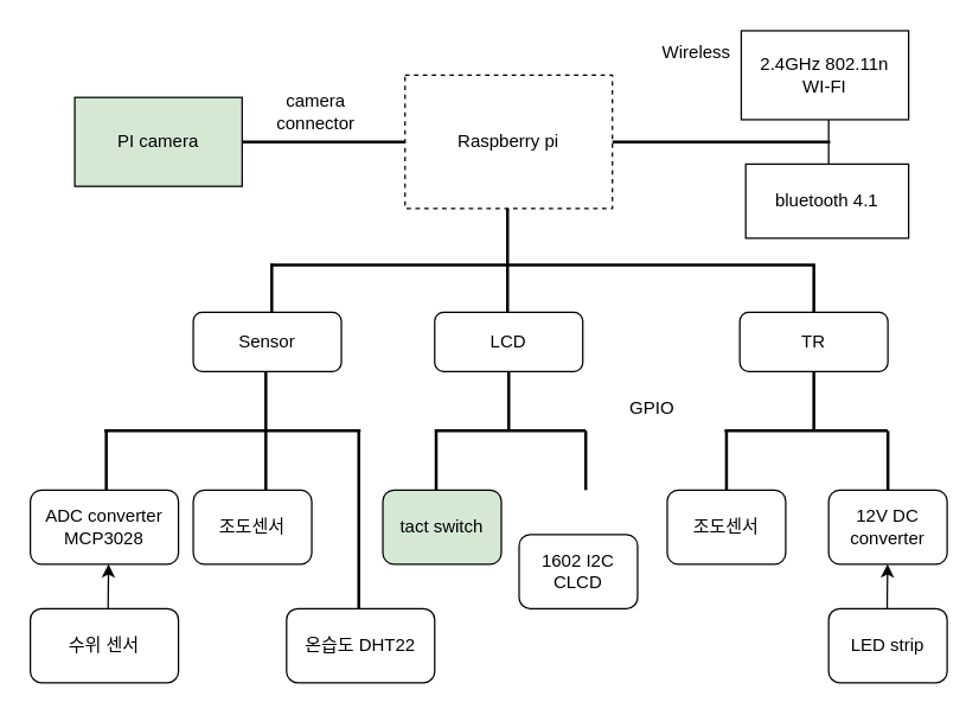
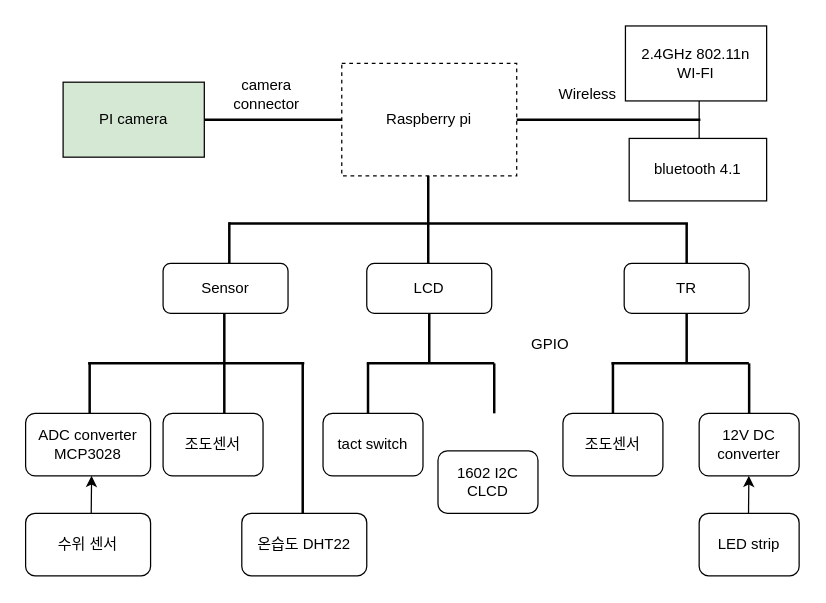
- <mxCell id="38" value="Wireless" style="text;html=1;strokeColor=none;fillColor=none;align=center;verticalAlign=middle;whiteSpace=wrap;rounded=0;" vertex="1" parent="1"><mxGeometry x="450" y="25" width="40" height="20" as="geometry" /></mxCell>
+ <mxCell id="38" value="Wireless" style="text;html=1;strokeColor=none;fillColor=none;align=center;verticalAlign=middle;whiteSpace=wrap;rounded=0;" vertex="1" parent="1"><mxGeometry x="450" y="65" width="40" height="20" as="geometry" /></mxCell>
- <mxCell id="24" value="tact switch" style="rounded=1;whiteSpace=wrap;html=1;fillColor=#d5e8d4;" vertex="1" parent="1"><mxGeometry x="258" y="330" width="80" height="50" as="geometry" /></mxCell>
+ <mxCell id="24" value="tact switch" style="rounded=1;whiteSpace=wrap;html=1;" vertex="1" parent="1"><mxGeometry x="258" y="330" width="80" height="50" as="geometry" /></mxCell>
